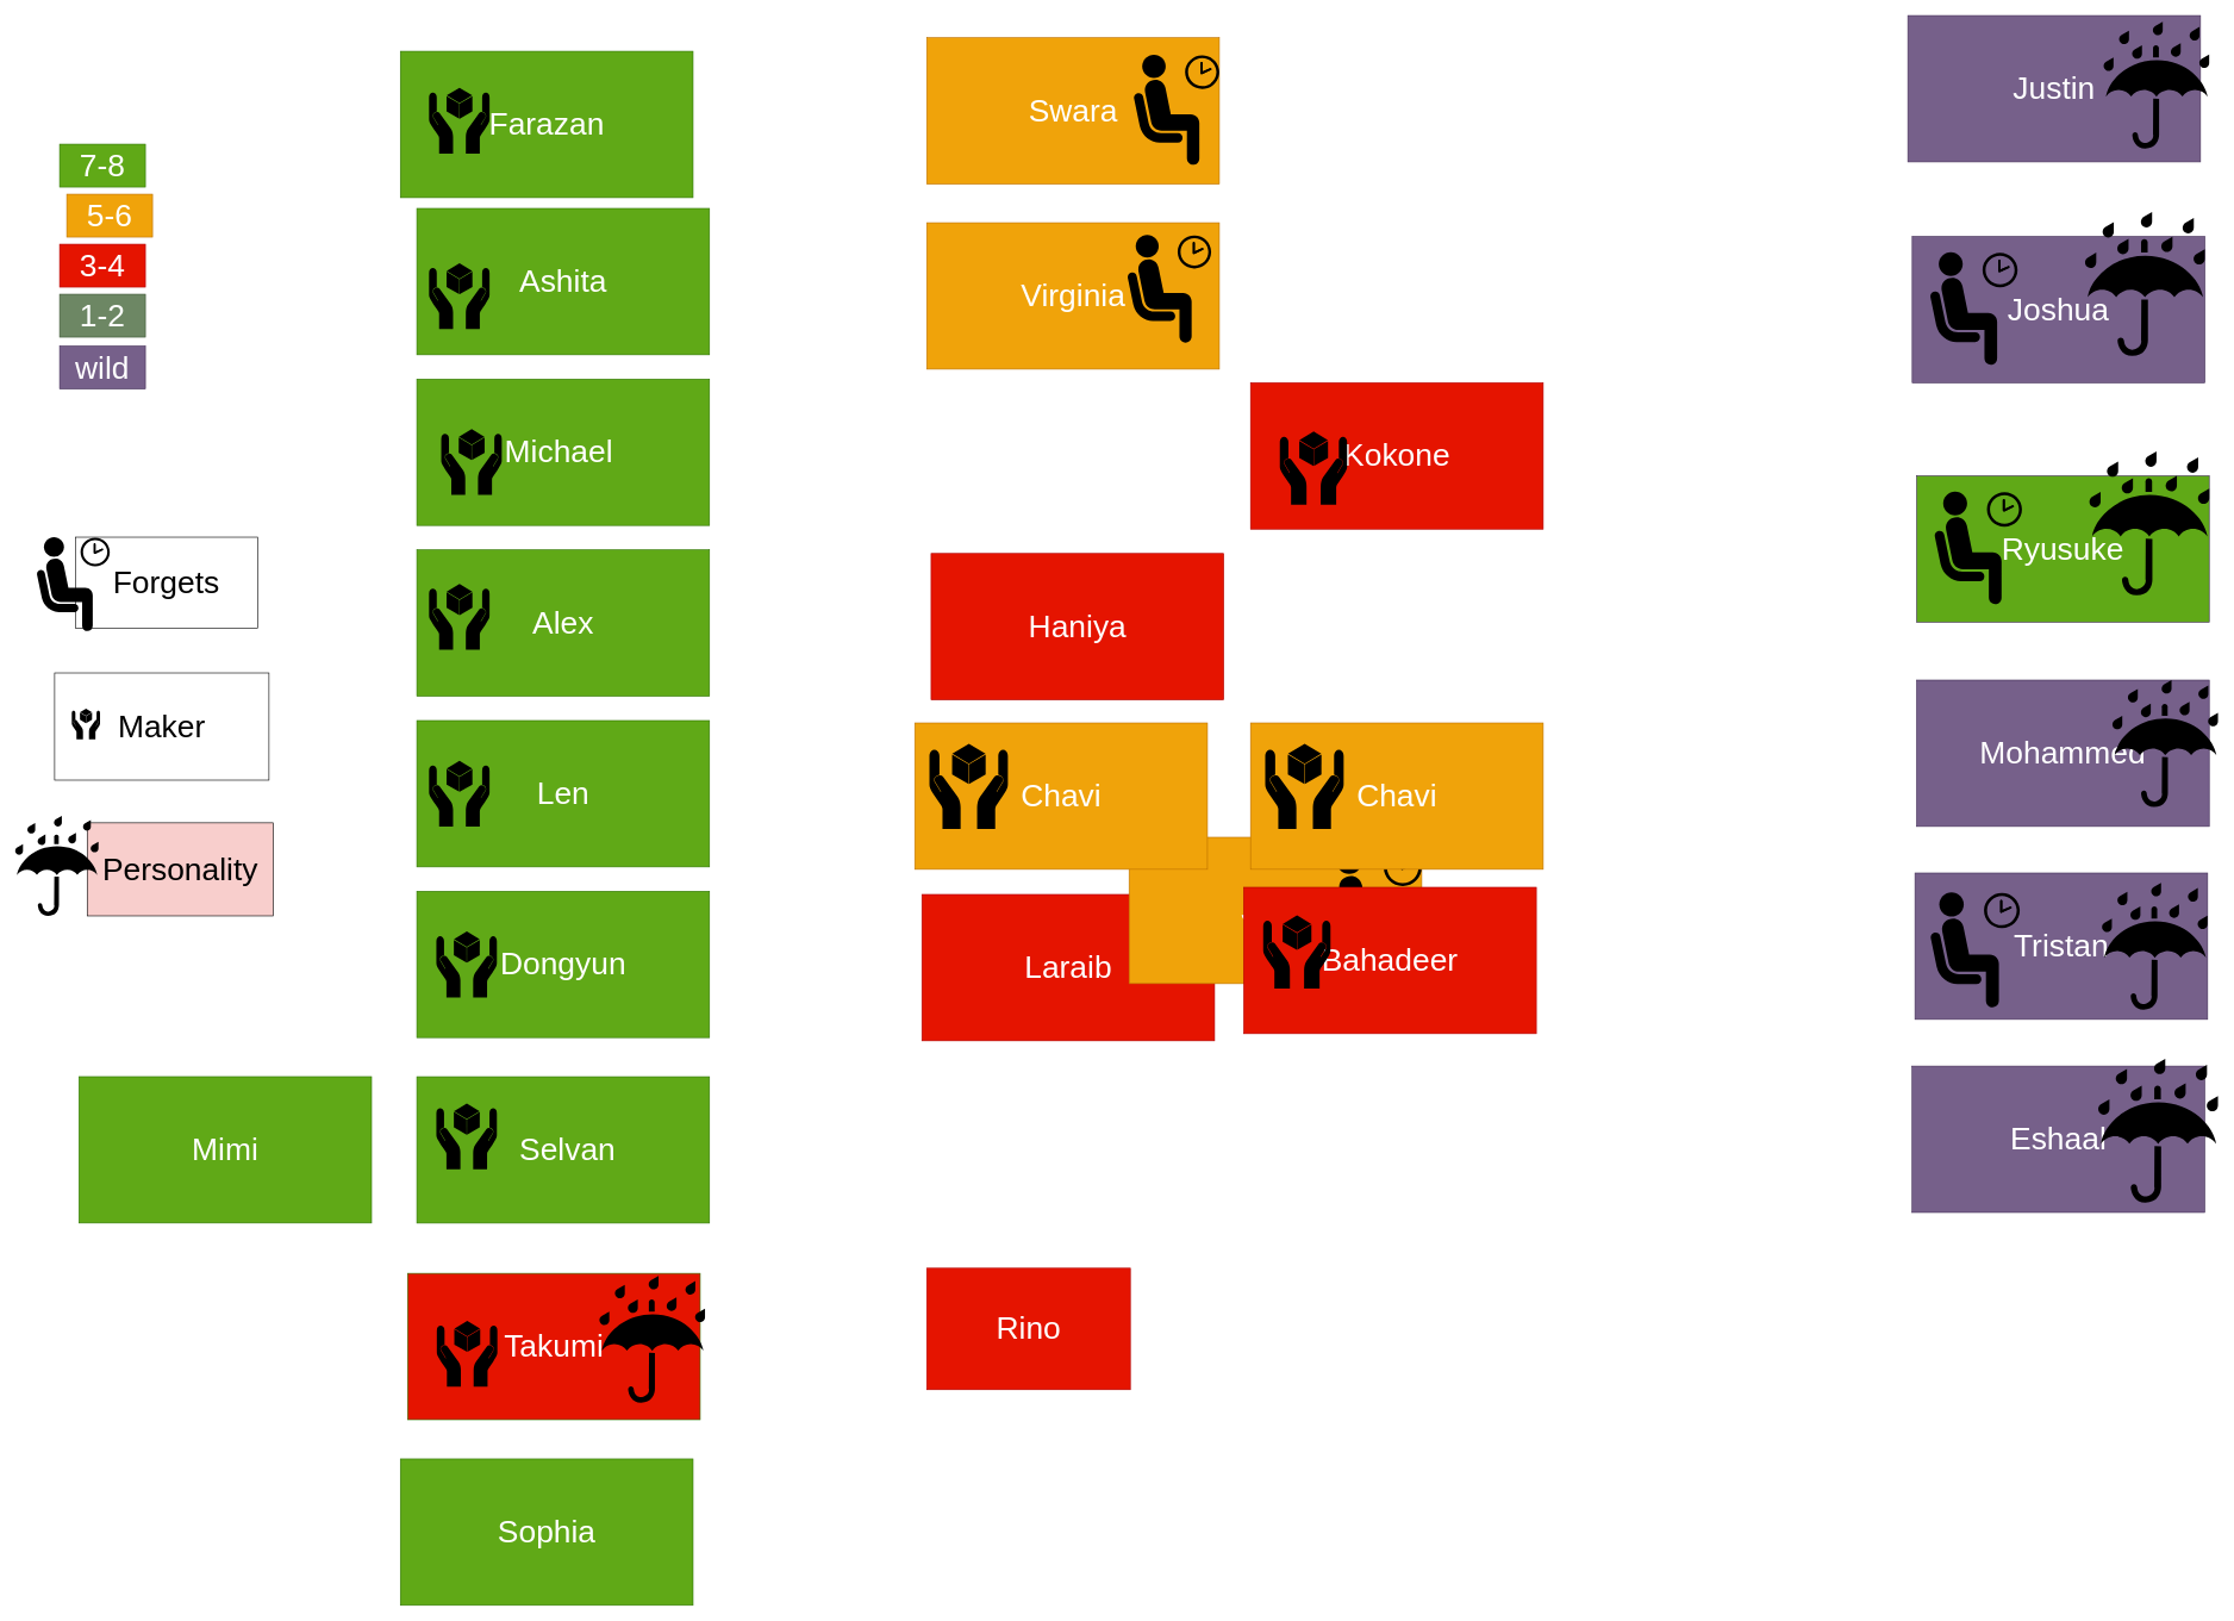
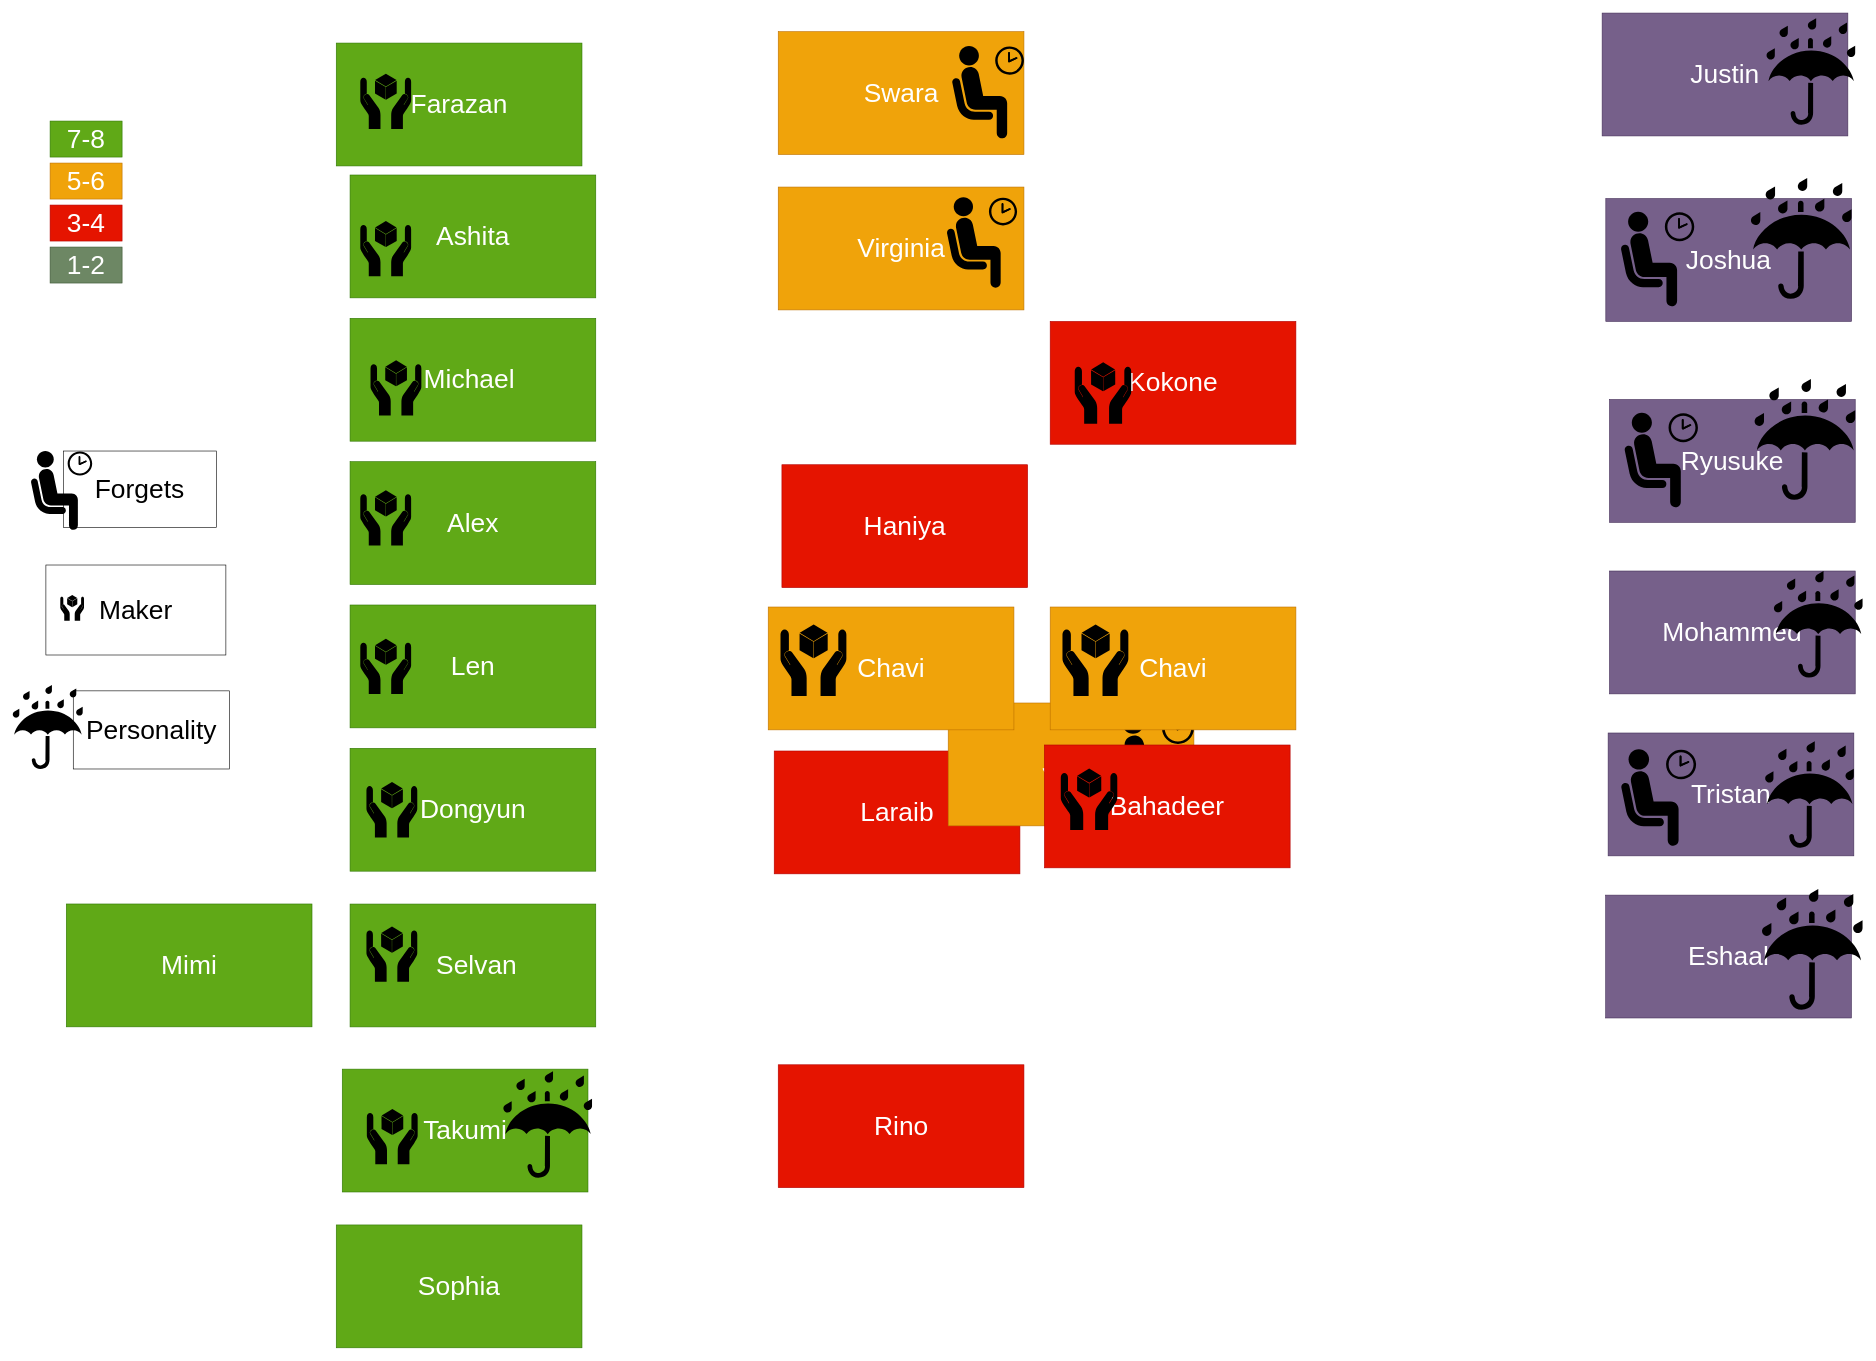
- <mxCell id="3" value="5-6" style="rounded=0;whiteSpace=wrap;html=1;fillColor=#f0a30a;strokeColor=#BD7000;fontColor=#ffffff;fontSize=44;" parent="1" vertex="1"><mxGeometry x="93" y="271" width="120" height="60" as="geometry" /></mxCell>
+ <mxCell id="3" value="5-6" style="rounded=0;whiteSpace=wrap;html=1;fillColor=#f0a30a;strokeColor=#BD7000;fontColor=#ffffff;fontSize=44;" parent="1" vertex="1"><mxGeometry x="83" y="271" width="120" height="60" as="geometry" /></mxCell>
- <mxCell id="6" value="wild" style="rounded=0;whiteSpace=wrap;html=1;fillColor=#76608a;strokeColor=#432D57;fontColor=#ffffff;fontSize=44;" parent="1" vertex="1"><mxGeometry x="83" y="483.5" width="120" height="60" as="geometry" /></mxCell>
- <mxCell id="32" value="Ryusuke" style="rounded=0;whiteSpace=wrap;html=1;fillColor=#60a917;strokeColor=#432D57;fontColor=#ffffff;fontSize=44;" parent="31" vertex="1"><mxGeometry y="34.13" width="409.558" height="204.779" as="geometry" /></mxCell>
+ <mxCell id="32" value="Ryusuke" style="rounded=0;whiteSpace=wrap;html=1;fillColor=#76608a;strokeColor=#432D57;fontColor=#ffffff;fontSize=44;" parent="31" vertex="1"><mxGeometry y="34.13" width="409.558" height="204.779" as="geometry" /></mxCell>
- <mxCell id="8" value="Personality" style="rounded=0;whiteSpace=wrap;html=1;fontSize=44;fillColor=#f8cecc;" parent="7" vertex="1"><mxGeometry x="71.629" y="9.767" width="260.471" height="130.233" as="geometry" /></mxCell>
+ <mxCell id="8" value="Personality" style="rounded=0;whiteSpace=wrap;html=1;fontSize=44;" parent="7" vertex="1"><mxGeometry x="71.629" y="9.767" width="260.471" height="130.233" as="geometry" /></mxCell>
- <mxCell id="16" value="Rino" style="rounded=0;whiteSpace=wrap;html=1;fillColor=#e51400;strokeColor=#B20000;fontColor=#ffffff;fontSize=44;" parent="1" vertex="1"><mxGeometry x="1296.688" y="1774.041" width="285" height="170" as="geometry" /></mxCell>
+ <mxCell id="16" value="Rino" style="rounded=0;whiteSpace=wrap;html=1;fillColor=#e51400;strokeColor=#B20000;fontColor=#ffffff;fontSize=44;" parent="1" vertex="1"><mxGeometry x="1296.688" y="1774.041" width="409.558" height="204.779" as="geometry" /></mxCell>
- <mxCell id="61" value="Takumi" style="rounded=0;whiteSpace=wrap;html=1;fillColor=#e51400;strokeColor=#2D7600;fontColor=#ffffff;fontSize=44;" parent="60" vertex="1"><mxGeometry width="409.558" height="204.779" as="geometry" /></mxCell>
+ <mxCell id="61" value="Takumi" style="rounded=0;whiteSpace=wrap;html=1;fillColor=#60a917;strokeColor=#2D7600;fontColor=#ffffff;fontSize=44;" parent="60" vertex="1"><mxGeometry width="409.558" height="204.779" as="geometry" /></mxCell>
